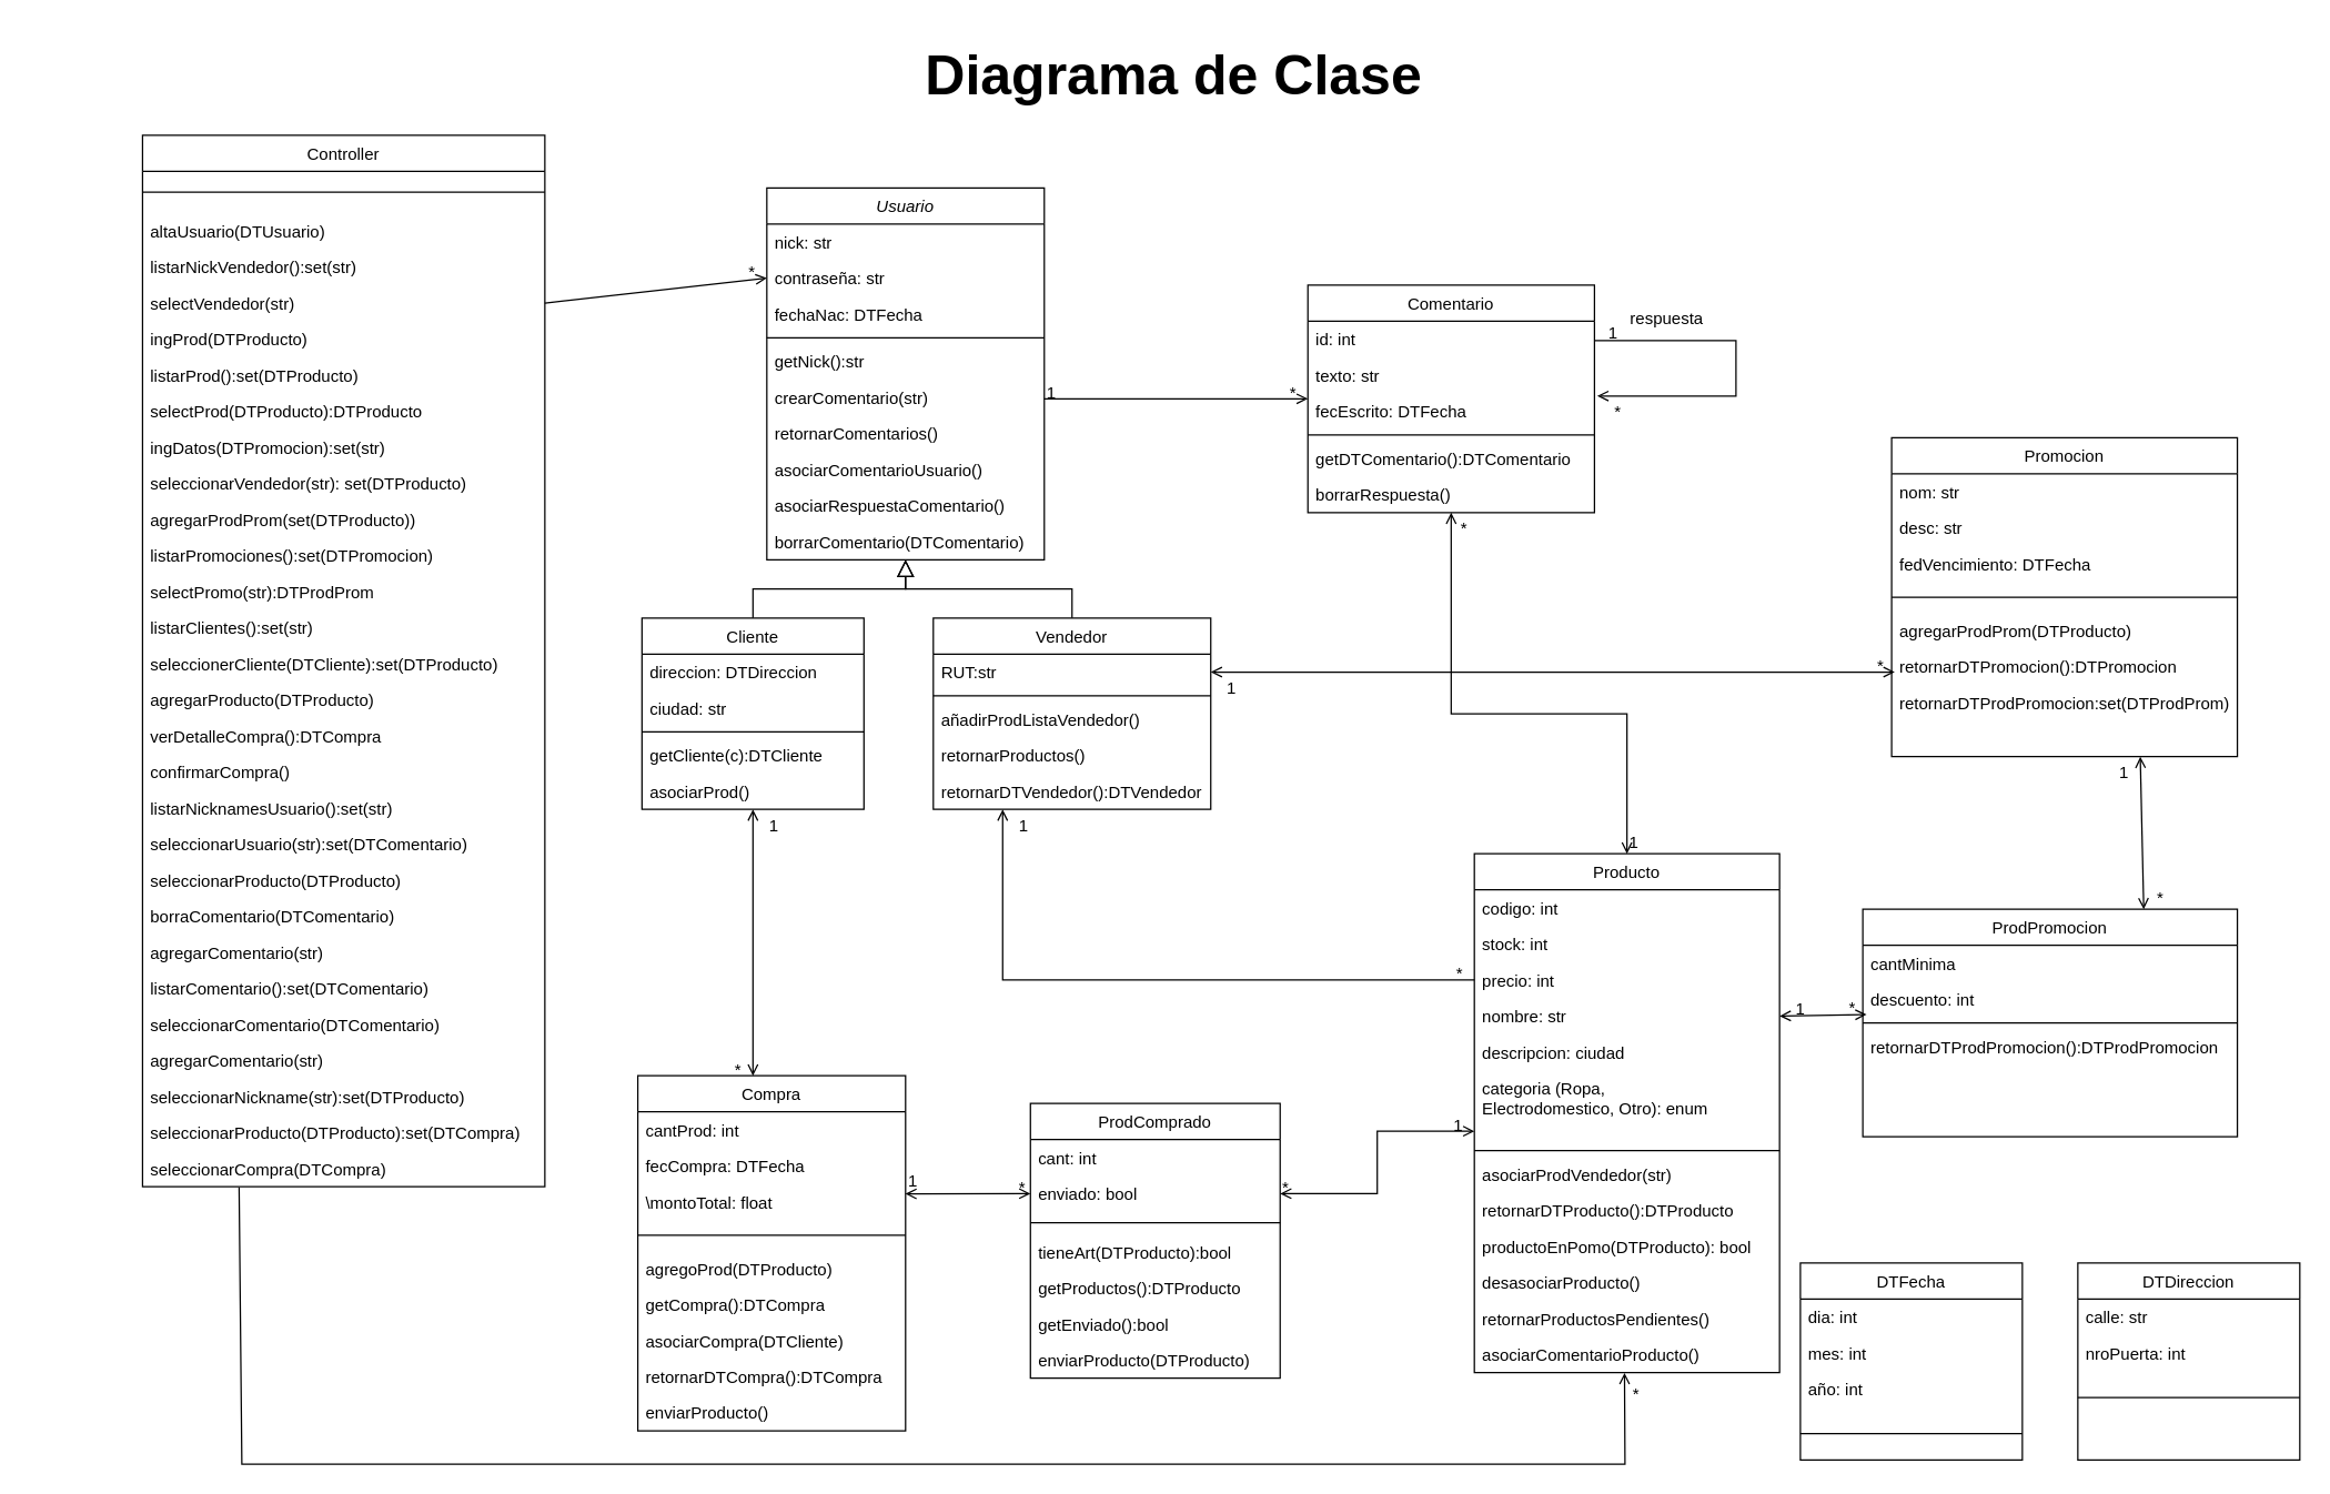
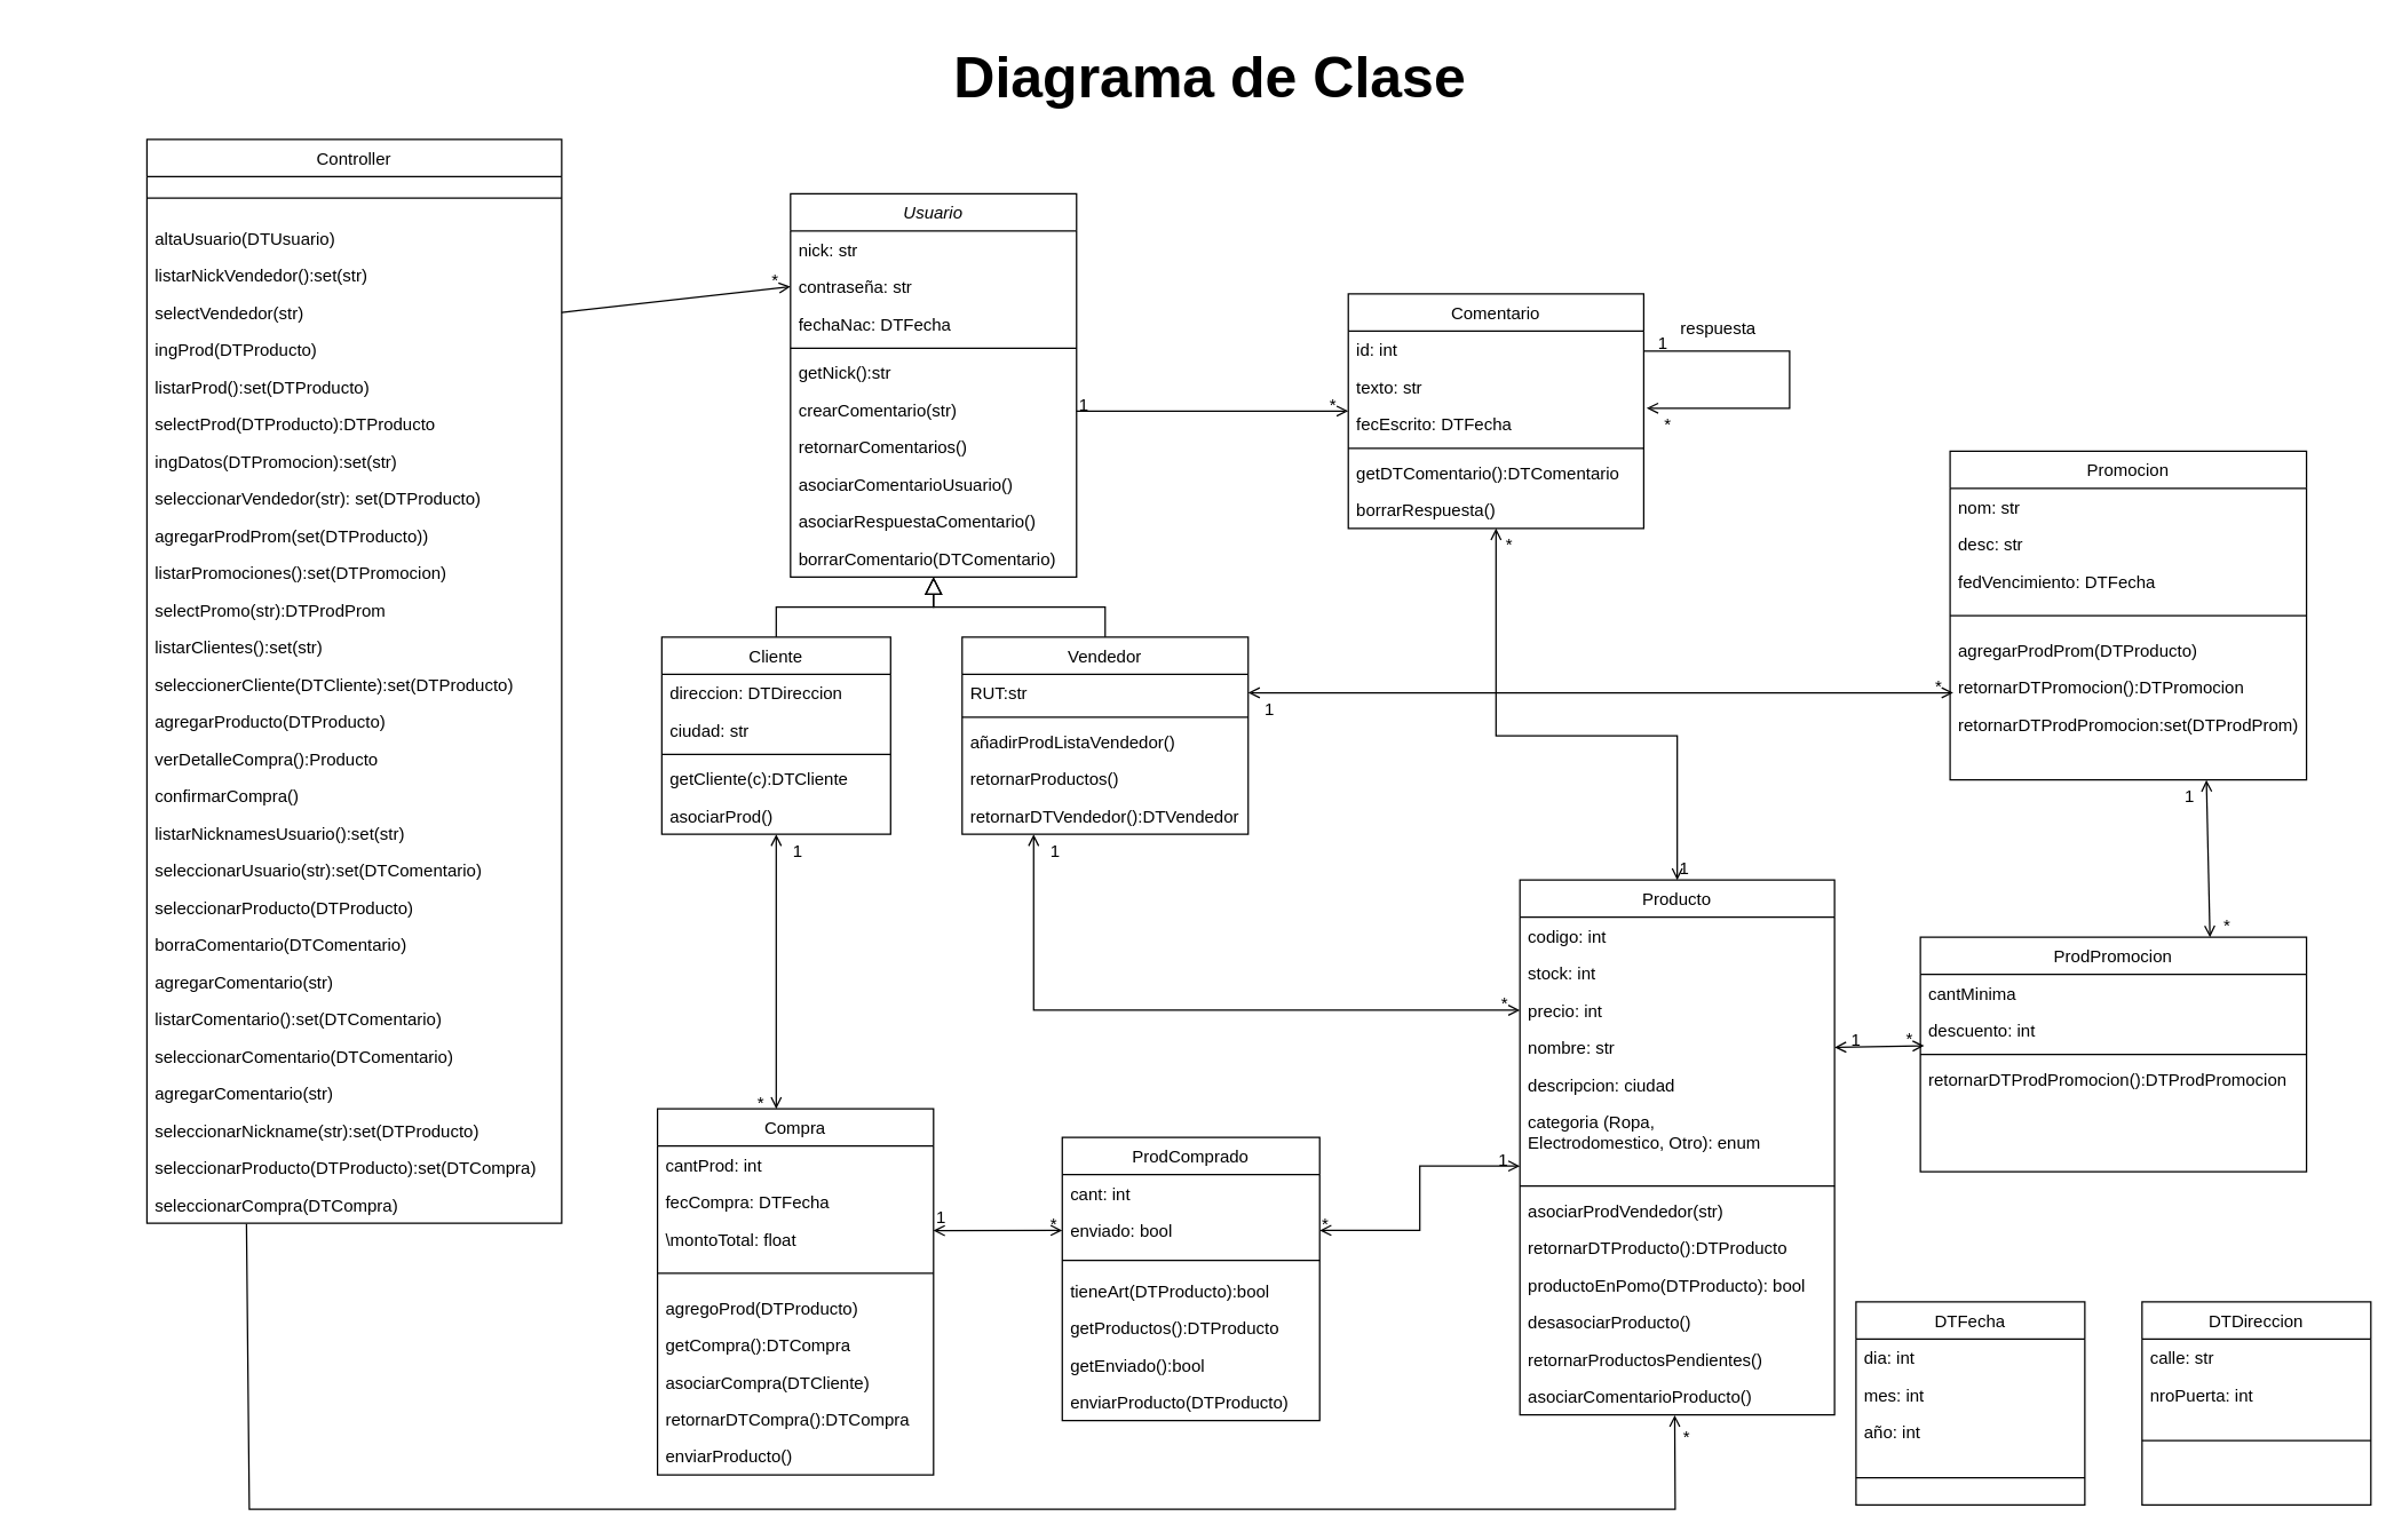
- <mxCell id="111" value="verDetalleCompra():DTCompra " style="text;align=left;verticalAlign=top;spacingLeft=4;spacingRight=4;overflow=hidden;rotatable=0;points=[[0,0.5],[1,0.5]];portConstraint=eastwest;" vertex="1" parent="95"><mxGeometry y="420" width="290" height="26" as="geometry" /></mxCell>
+ <mxCell id="111" value="verDetalleCompra():Producto " style="text;align=left;verticalAlign=top;spacingLeft=4;spacingRight=4;overflow=hidden;rotatable=0;points=[[0,0.5],[1,0.5]];portConstraint=eastwest;" vertex="1" parent="95"><mxGeometry y="420" width="290" height="26" as="geometry" /></mxCell>
- <mxCell id="141" value="" style="endArrow=none;shadow=0;strokeWidth=1;rounded=0;endFill=0;edgeStyle=orthogonalEdgeStyle;exitX=0.25;exitY=1;exitDx=0;exitDy=0;startArrow=open;startFill=0;elbow=vertical;entryX=0;entryY=0.5;entryDx=0;entryDy=0;" edge="1" parent="1" source="20" target="44"><mxGeometry x="0.5" y="41" relative="1" as="geometry"><mxPoint x="752.86" y="755" as="sourcePoint" /><mxPoint x="1022" y="675" as="targetPoint" /><mxPoint x="-40" y="32" as="offset" /></mxGeometry></mxCell>
+ <mxCell id="141" value="" style="endArrow=open;shadow=0;strokeWidth=1;rounded=0;endFill=0;edgeStyle=orthogonalEdgeStyle;exitX=0.25;exitY=1;exitDx=0;exitDy=0;startArrow=open;startFill=0;elbow=vertical;entryX=0;entryY=0.5;entryDx=0;entryDy=0;" edge="1" parent="1" source="20" target="44"><mxGeometry x="0.5" y="41" relative="1" as="geometry"><mxPoint x="752.86" y="755" as="sourcePoint" /><mxPoint x="1022" y="675" as="targetPoint" /><mxPoint x="-40" y="32" as="offset" /></mxGeometry></mxCell>
